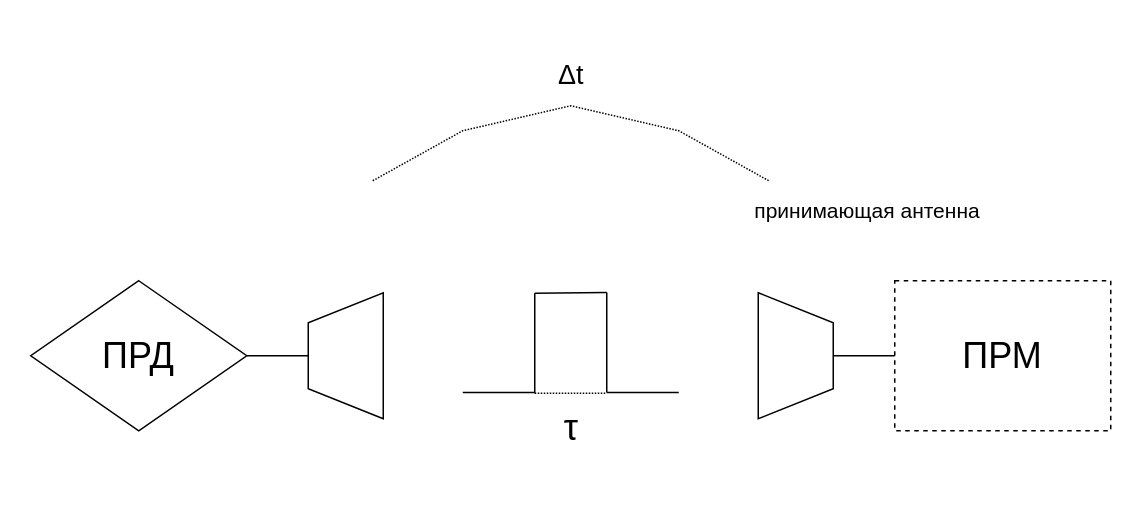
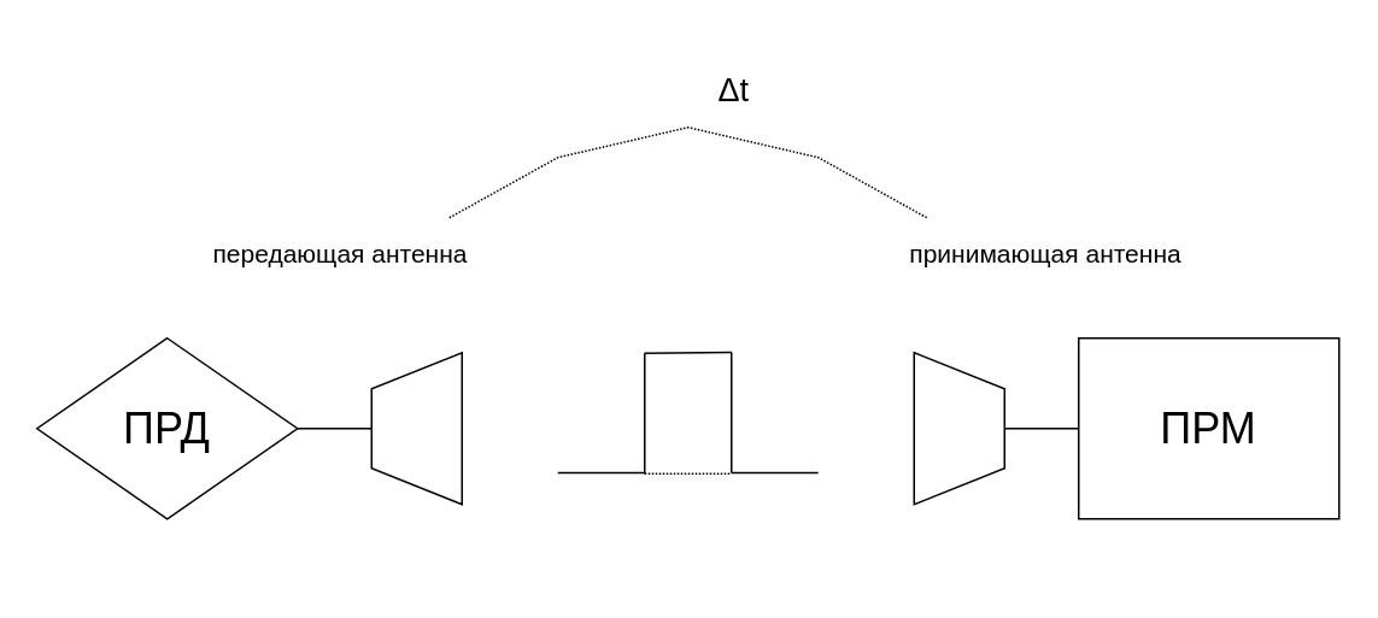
- <mxCell id="19" value="&lt;font style=&quot;font-size: 18px&quot;&gt;Δt&lt;/font&gt;" style="text;html=1;resizable=0;autosize=1;align=center;verticalAlign=middle;points=[];fillColor=none;strokeColor=none;rounded=0;fontSize=14;" vertex="1" parent="2"><mxGeometry x="345" y="20" width="30" height="20" as="geometry" /></mxCell>
+ <mxCell id="19" value="&lt;font style=&quot;font-size: 18px&quot;&gt;Δt&lt;/font&gt;" style="text;html=1;resizable=0;autosize=1;align=center;verticalAlign=middle;points=[];fillColor=none;strokeColor=none;rounded=0;fontSize=14;" vertex="1" parent="2"><mxGeometry x="370" y="20" width="30" height="20" as="geometry" /></mxCell>
+ <mxCell id="9" value="&lt;font style=&quot;font-size: 14px&quot;&gt;передающая антенна&lt;/font&gt;" style="text;html=1;strokeColor=none;fillColor=none;align=center;verticalAlign=middle;whiteSpace=wrap;rounded=0;fontSize=24;" vertex="1" parent="2"><mxGeometry x="72" y="100" width="192" height="33.333" as="geometry" /></mxCell>
- <mxCell id="4" value="&lt;span style=&quot;font-size: 24px&quot;&gt;ПРМ&lt;/span&gt;" style="rounded=0;whiteSpace=wrap;html=1;dashed=1;" vertex="1" parent="2"><mxGeometry x="576" y="166.667" width="144" height="100" as="geometry" /></mxCell>
+ <mxCell id="4" value="&lt;span style=&quot;font-size: 24px&quot;&gt;ПРМ&lt;/span&gt;" style="rounded=0;whiteSpace=wrap;html=1;" vertex="1" parent="2"><mxGeometry x="576" y="166.667" width="144" height="100" as="geometry" /></mxCell>
- <mxCell id="17" value="&lt;div&gt;&lt;font style=&quot;font-size: 24px&quot;&gt;τ&lt;/font&gt;&lt;/div&gt;" style="text;html=1;resizable=0;autosize=1;align=center;verticalAlign=middle;points=[];fillColor=none;strokeColor=none;rounded=0;fontSize=14;" vertex="1" parent="2"><mxGeometry x="350" y="249.997" width="20" height="30" as="geometry" /></mxCell>
